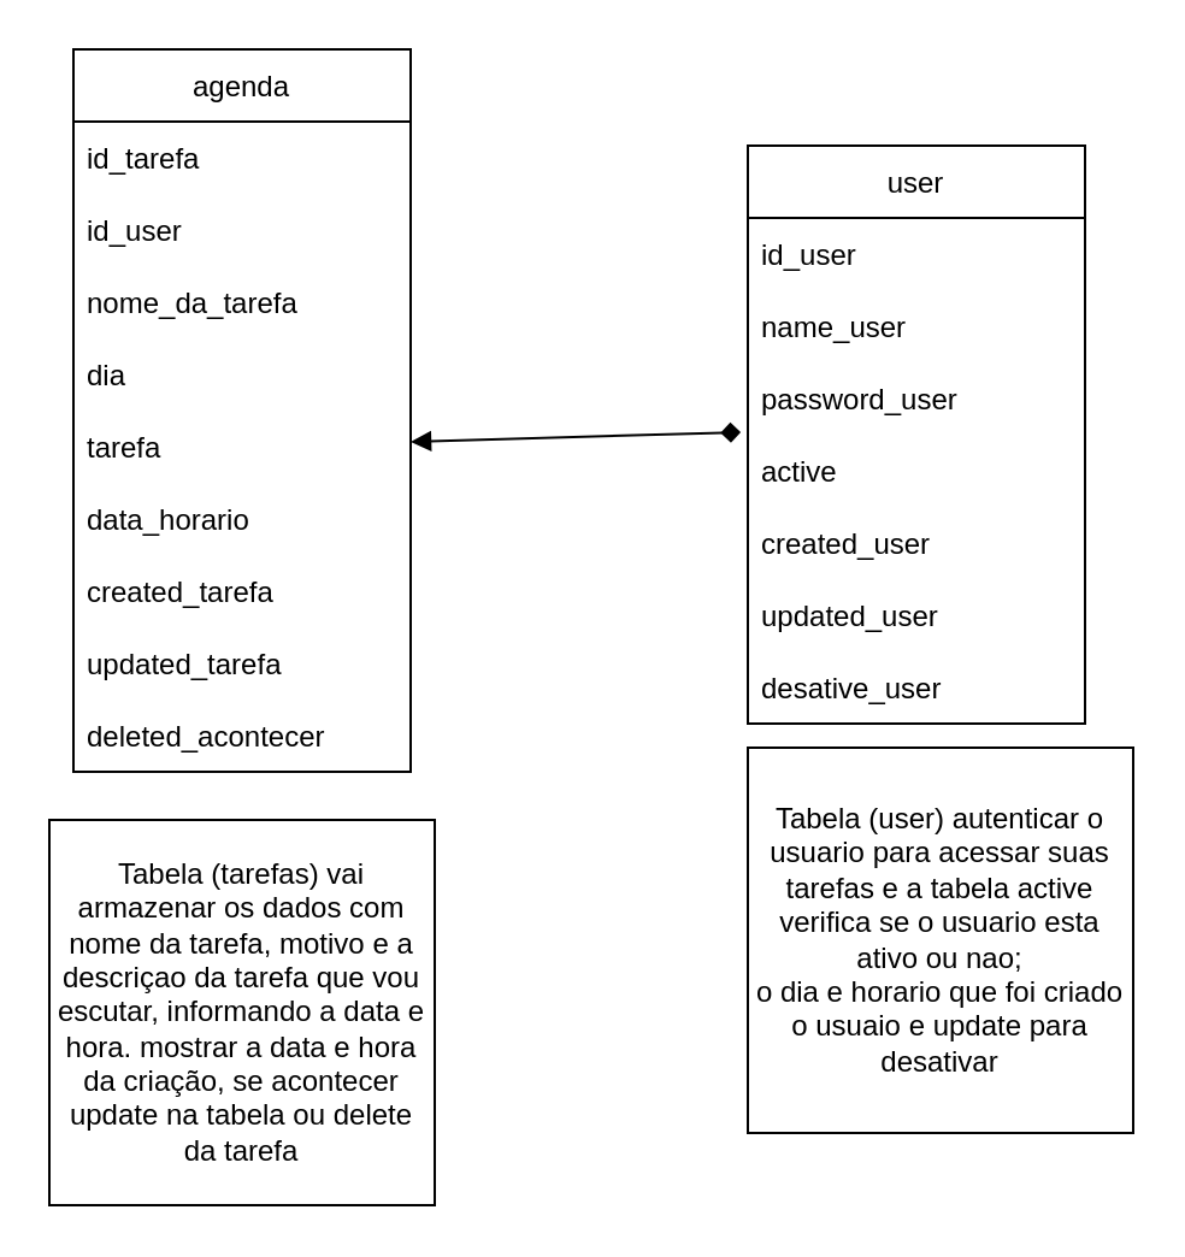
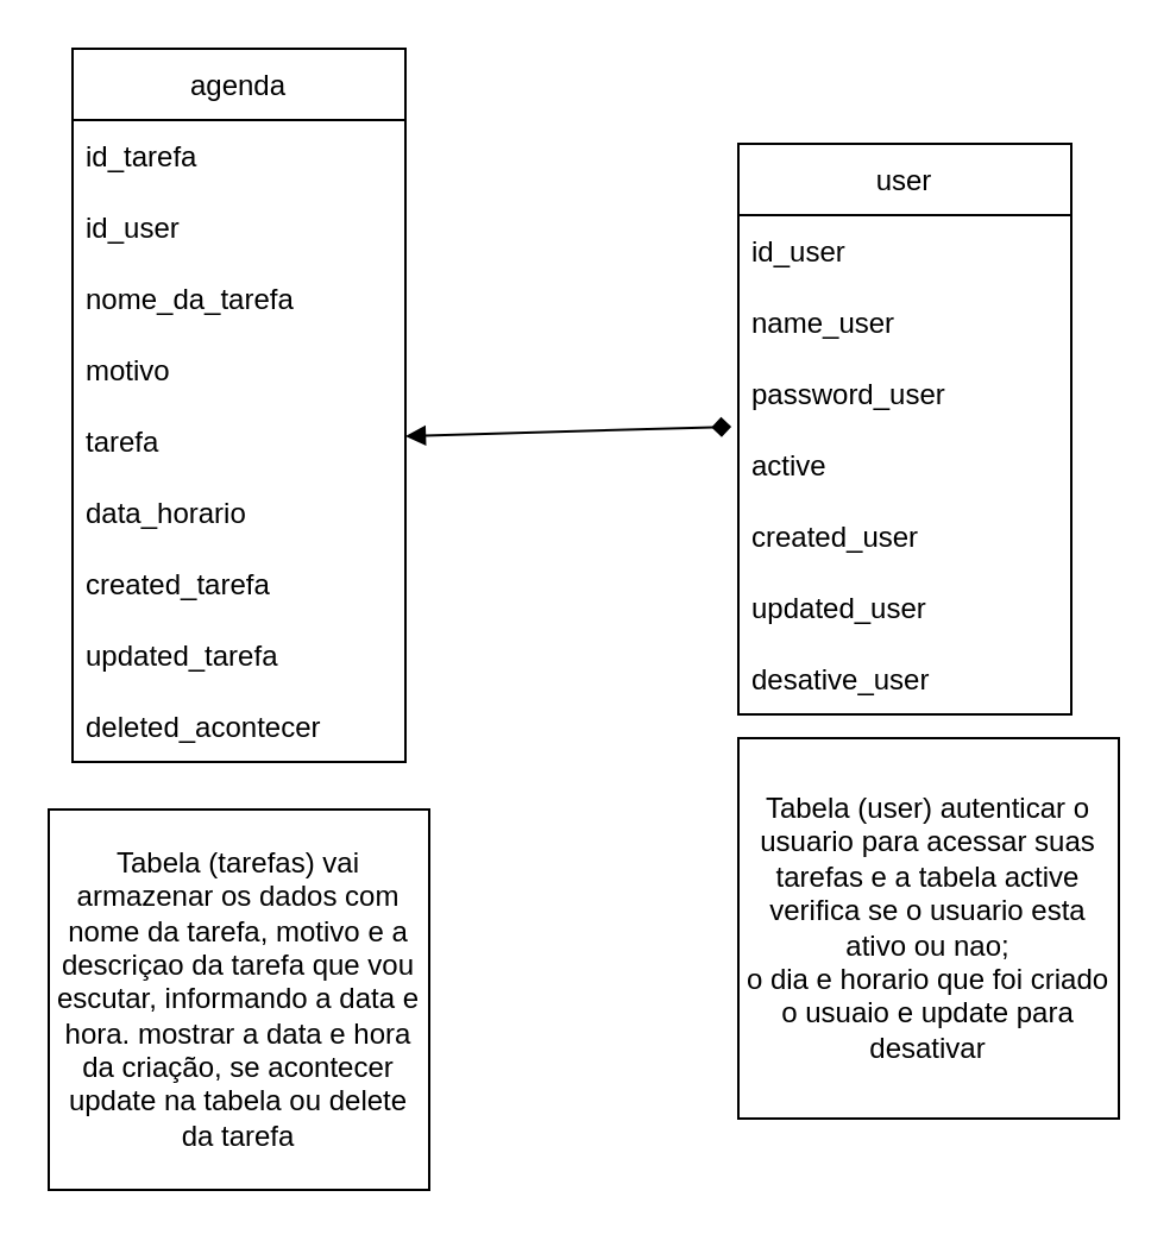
- <mxCell id="6" value="dia" style="text;strokeColor=none;fillColor=none;align=left;verticalAlign=middle;spacingLeft=4;spacingRight=4;overflow=hidden;points=[[0,0.5],[1,0.5]];portConstraint=eastwest;rotatable=0;" vertex="1" parent="2"><mxGeometry y="120" width="140" height="30" as="geometry" /></mxCell>
+ <mxCell id="6" value="motivo" style="text;strokeColor=none;fillColor=none;align=left;verticalAlign=middle;spacingLeft=4;spacingRight=4;overflow=hidden;points=[[0,0.5],[1,0.5]];portConstraint=eastwest;rotatable=0;" vertex="1" parent="2"><mxGeometry y="120" width="140" height="30" as="geometry" /></mxCell>
